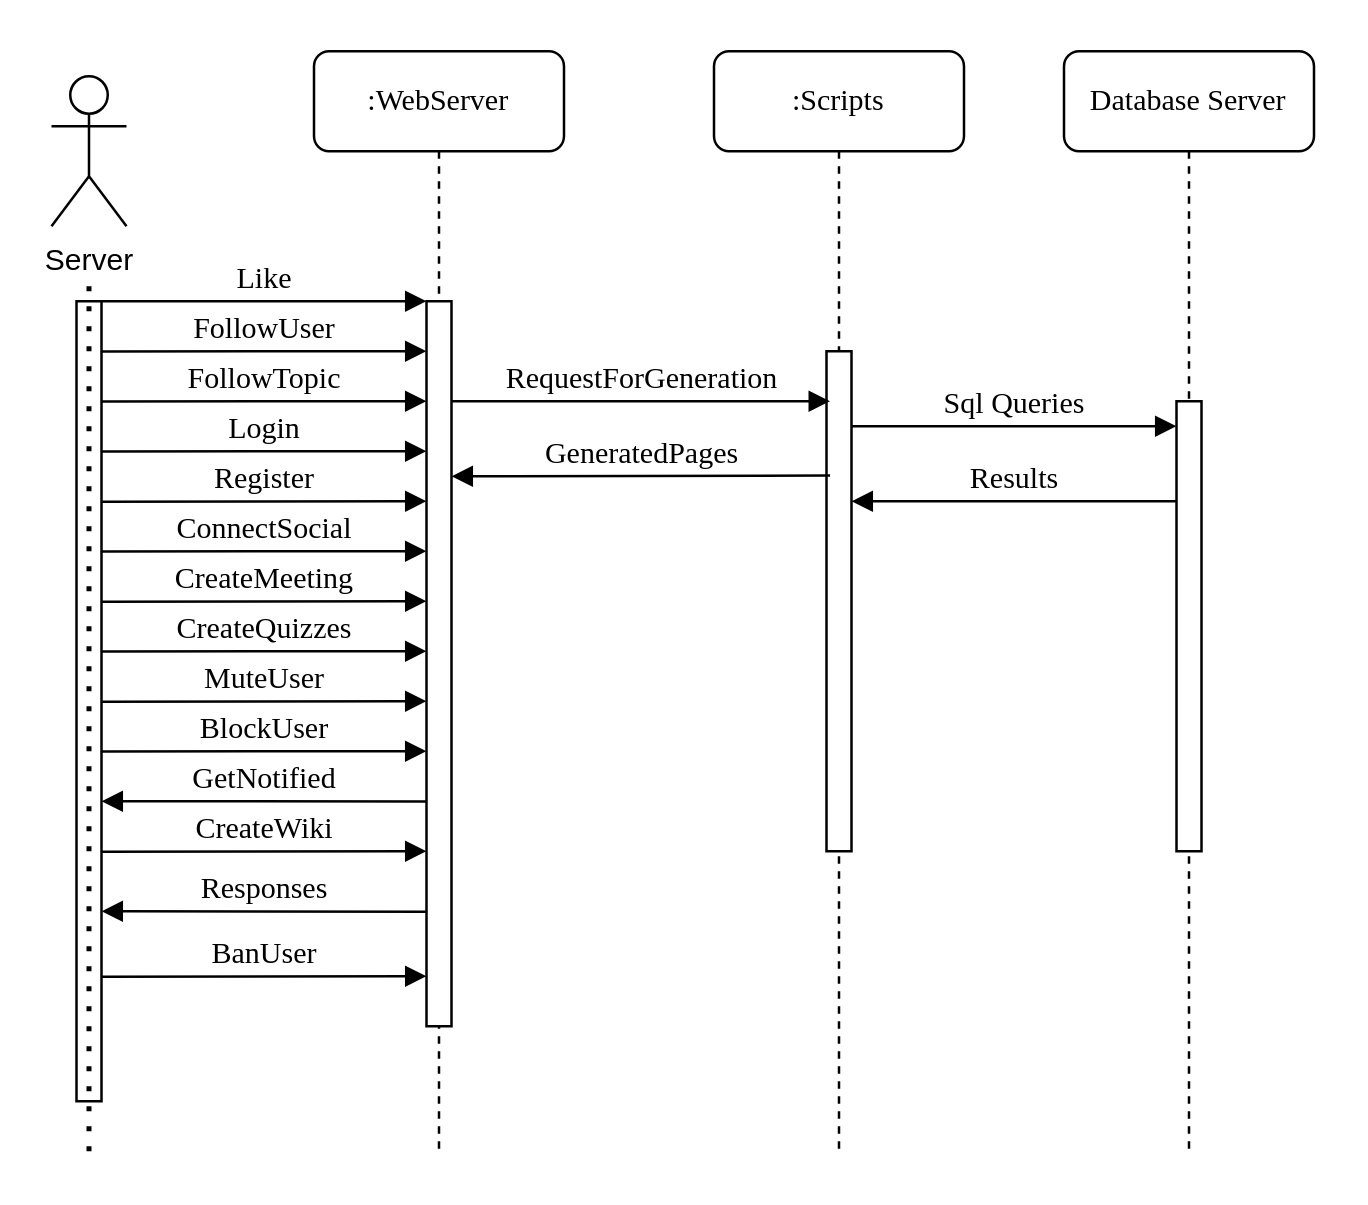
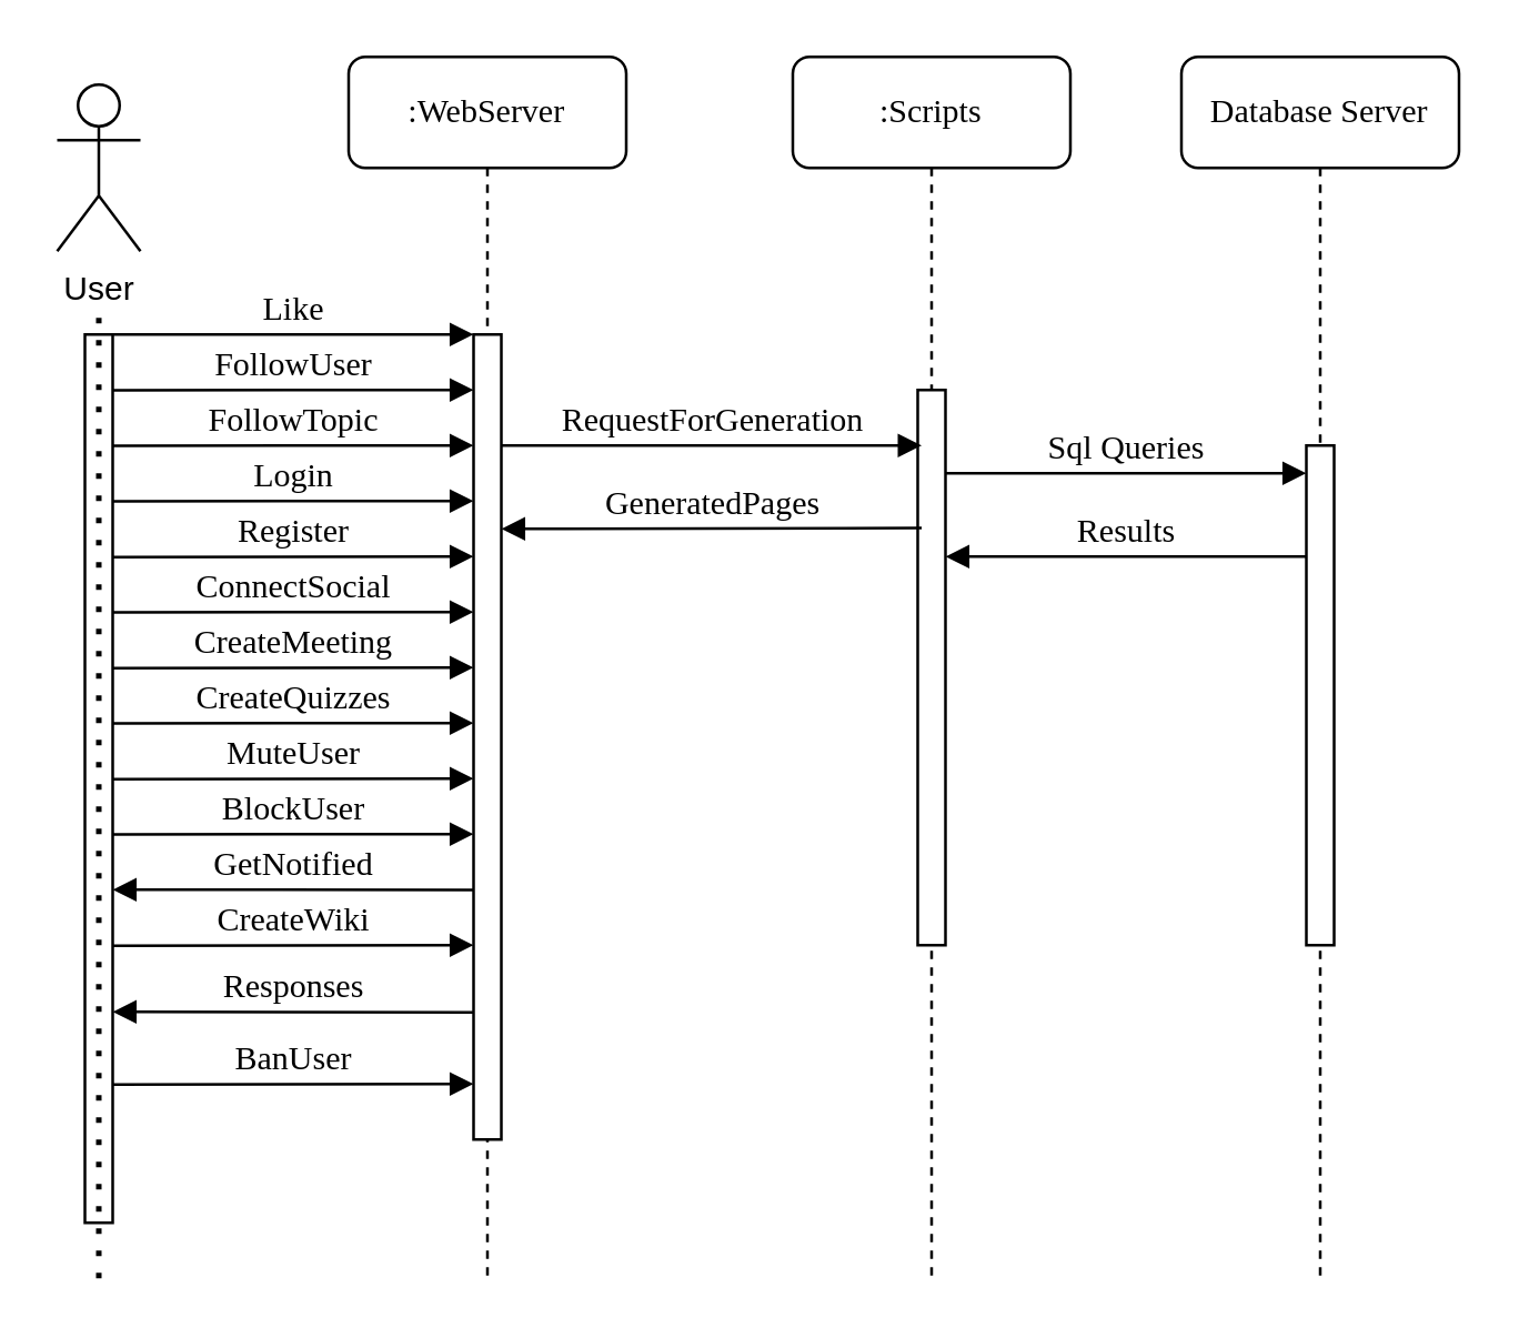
- <mxCell id="23" value="Server" style="shape=umlActor;verticalLabelPosition=bottom;verticalAlign=top;html=1;outlineConnect=0;" vertex="1" parent="1"><mxGeometry x="20" y="30" width="30" height="60" as="geometry" /></mxCell>
+ <mxCell id="23" value="User" style="shape=umlActor;verticalLabelPosition=bottom;verticalAlign=top;html=1;outlineConnect=0;" vertex="1" parent="1"><mxGeometry x="20" y="30" width="30" height="60" as="geometry" /></mxCell>
